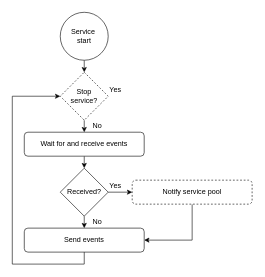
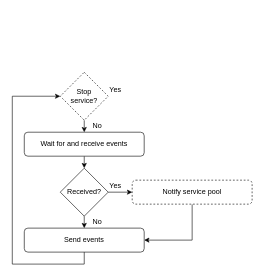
- <mxCell id="5" value="Service&amp;nbsp;&lt;br&gt;start" style="ellipse;whiteSpace=wrap;html=1;aspect=fixed;" parent="1" vertex="1"><mxGeometry x="100" y="20" width="80" height="80" as="geometry" /></mxCell>
- <mxCell id="4" style="edgeStyle=orthogonalEdgeStyle;rounded=0;orthogonalLoop=1;jettySize=auto;html=1;exitX=0.5;exitY=1;exitDx=0;exitDy=0;entryX=0.5;entryY=0;entryDx=0;entryDy=0;" parent="1" source="5" target="14" edge="1"><mxGeometry relative="1" as="geometry" /></mxCell>
